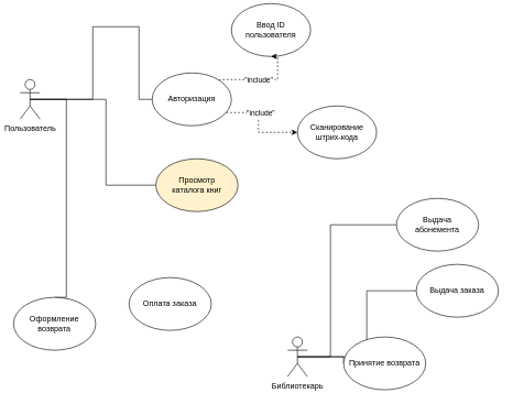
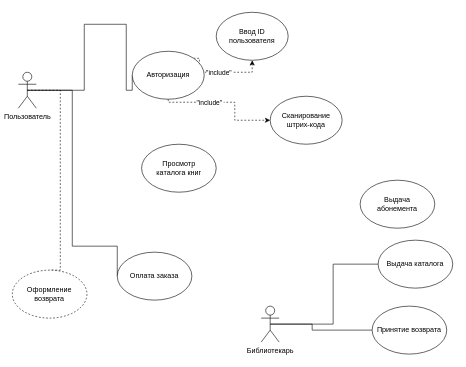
- <mxCell id="11" value="Ввод ID пользователя" style="ellipse;whiteSpace=wrap;html=1;" vertex="1" parent="1"><mxGeometry x="350" y="5" width="120" height="80" as="geometry" /></mxCell>
+ <mxCell id="11" value="Ввод ID пользователя" style="ellipse;whiteSpace=wrap;html=1;" vertex="1" parent="1"><mxGeometry x="360" y="20" width="120" height="80" as="geometry" /></mxCell>
- <mxCell id="17" value="Авторизация" style="ellipse;whiteSpace=wrap;html=1;" vertex="1" parent="1"><mxGeometry x="230" y="110" width="120" height="80" as="geometry" /></mxCell>
+ <mxCell id="17" value="Авторизация" style="ellipse;whiteSpace=wrap;html=1;" vertex="1" parent="1"><mxGeometry x="220" y="85" width="120" height="80" as="geometry" /></mxCell>
- <mxCell id="3" style="edgeStyle=orthogonalEdgeStyle;rounded=0;orthogonalLoop=1;jettySize=auto;html=1;entryX=0;entryY=0.5;entryDx=0;entryDy=0;exitX=0.5;exitY=0.5;exitDx=0;exitDy=0;exitPerimeter=0;endArrow=none;endFill=0;" edge="1" parent="1" source="6" target="18"><mxGeometry relative="1" as="geometry"><Array as="points"><mxPoint x="160" y="150" /><mxPoint x="160" y="280" /></Array></mxGeometry></mxCell>
- <mxCell id="18" value="Просмотр&lt;br&gt;каталога книг" style="ellipse;whiteSpace=wrap;html=1;fillColor=#fff2cc;" vertex="1" parent="1"><mxGeometry x="235.56" y="240" width="124.44" height="80" as="geometry" /></mxCell>
+ <mxCell id="18" value="Просмотр&lt;br&gt;каталога книг" style="ellipse;whiteSpace=wrap;html=1;" vertex="1" parent="1"><mxGeometry x="235.56" y="240" width="124.44" height="80" as="geometry" /></mxCell>
- <mxCell id="5" style="edgeStyle=orthogonalEdgeStyle;rounded=0;orthogonalLoop=1;jettySize=auto;html=1;exitX=0.5;exitY=0.5;exitDx=0;exitDy=0;exitPerimeter=0;entryX=0.5;entryY=0;entryDx=0;entryDy=0;endArrow=none;endFill=0;" edge="1" parent="1" source="6" target="22"><mxGeometry relative="1" as="geometry"><Array as="points"><mxPoint x="100" y="150" /><mxPoint x="100" y="450" /></Array></mxGeometry></mxCell>
+ <mxCell id="5" style="edgeStyle=orthogonalEdgeStyle;rounded=0;orthogonalLoop=1;jettySize=auto;html=1;exitX=0.5;exitY=0.5;exitDx=0;exitDy=0;exitPerimeter=0;entryX=0.5;entryY=0;entryDx=0;entryDy=0;endArrow=none;endFill=0;dashed=1;" edge="1" parent="1" source="6" target="22"><mxGeometry relative="1" as="geometry"><Array as="points"><mxPoint x="100" y="150" /><mxPoint x="100" y="450" /></Array></mxGeometry></mxCell>
+ <mxCell id="4" style="edgeStyle=orthogonalEdgeStyle;rounded=0;orthogonalLoop=1;jettySize=auto;html=1;exitX=0.5;exitY=0.5;exitDx=0;exitDy=0;exitPerimeter=0;entryX=0;entryY=0.5;entryDx=0;entryDy=0;endArrow=none;endFill=0;" edge="1" parent="1" source="6" target="19"><mxGeometry relative="1" as="geometry"><Array as="points"><mxPoint x="120" y="150" /><mxPoint x="120" y="410" /></Array></mxGeometry></mxCell>
- <mxCell id="7" style="edgeStyle=orthogonalEdgeStyle;rounded=0;orthogonalLoop=1;jettySize=auto;html=1;exitX=0.5;exitY=0.5;exitDx=0;exitDy=0;exitPerimeter=0;entryX=0;entryY=0.5;entryDx=0;entryDy=0;endArrow=none;endFill=0;" edge="1" parent="1" source="10" target="20"><mxGeometry relative="1" as="geometry"><Array as="points"><mxPoint x="500" y="540" /><mxPoint x="500" y="340" /></Array></mxGeometry></mxCell>
- <mxCell id="21" value="Выдача заказа" style="ellipse;whiteSpace=wrap;html=1;" vertex="1" parent="1"><mxGeometry x="630" y="400" width="124.44" height="80" as="geometry" /></mxCell>
+ <mxCell id="21" value="Выдача каталога" style="ellipse;whiteSpace=wrap;html=1;" vertex="1" parent="1"><mxGeometry x="630" y="400" width="124.44" height="80" as="geometry" /></mxCell>
- <mxCell id="22" value="Оформление&lt;br&gt;возврата" style="ellipse;whiteSpace=wrap;html=1;" vertex="1" parent="1"><mxGeometry x="20" y="450" width="124.44" height="80" as="geometry" /></mxCell>
+ <mxCell id="22" value="Оформление&lt;br&gt;возврата" style="ellipse;whiteSpace=wrap;html=1;dashed=1;" vertex="1" parent="1"><mxGeometry x="20" y="450" width="124.44" height="80" as="geometry" /></mxCell>
- <mxCell id="23" value="Принятие возврата" style="ellipse;whiteSpace=wrap;html=1;" vertex="1" parent="1"><mxGeometry x="520" y="510" width="124.44" height="80" as="geometry" /></mxCell>
+ <mxCell id="23" value="Принятие возврата" style="ellipse;whiteSpace=wrap;html=1;" vertex="1" parent="1"><mxGeometry x="620" y="510" width="124.44" height="80" as="geometry" /></mxCell>
